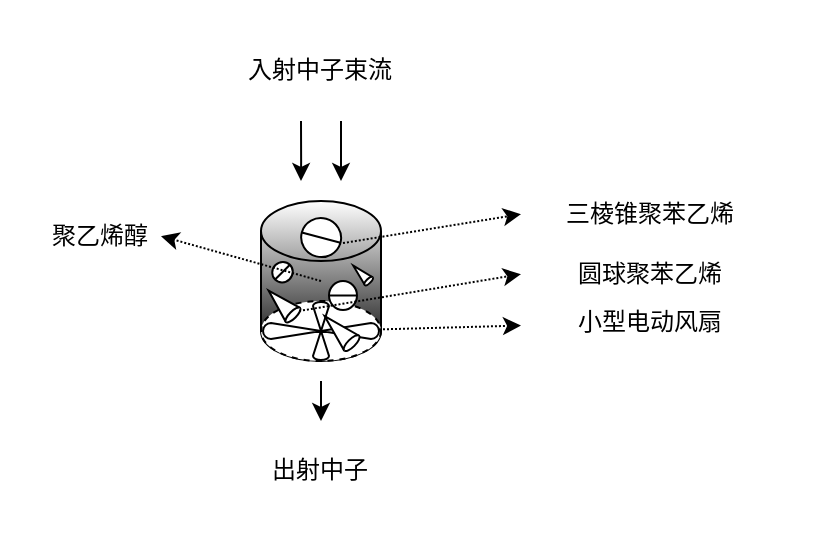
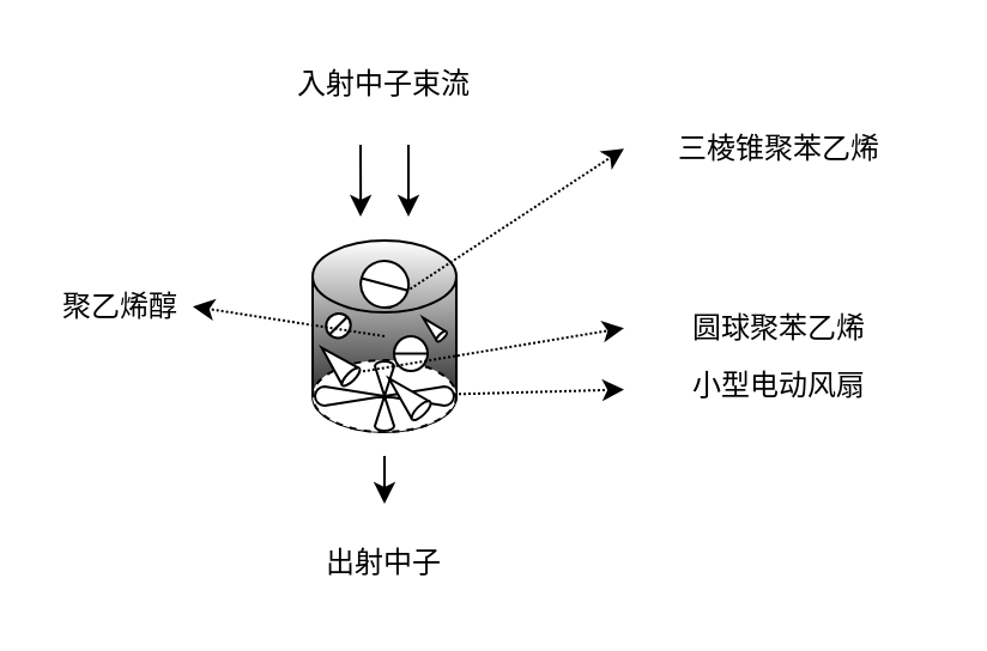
- <mxCell id="15" value="&lt;font style=&quot;font-size: 12px;&quot;&gt;三棱锥聚苯乙烯&lt;/font&gt;" style="text;strokeColor=none;align=center;fillColor=none;html=1;verticalAlign=middle;whiteSpace=wrap;rounded=0;" vertex="1" parent="1"><mxGeometry x="260" y="91.57" width="130" height="30" as="geometry" /></mxCell>
+ <mxCell id="15" value="&lt;font style=&quot;font-size: 12px;&quot;&gt;三棱锥聚苯乙烯&lt;/font&gt;" style="text;strokeColor=none;align=center;fillColor=none;html=1;verticalAlign=middle;whiteSpace=wrap;rounded=0;" vertex="1" parent="1"><mxGeometry x="260" y="46.57" width="130" height="30" as="geometry" /></mxCell>
- <mxCell id="23" value="聚乙烯醇" style="text;strokeColor=none;align=center;fillColor=none;html=1;verticalAlign=middle;whiteSpace=wrap;rounded=0;" vertex="1" parent="1"><mxGeometry x="20" y="102.57" width="60" height="30" as="geometry" /></mxCell>
+ <mxCell id="23" value="聚乙烯醇" style="text;strokeColor=none;align=center;fillColor=none;html=1;verticalAlign=middle;whiteSpace=wrap;rounded=0;" vertex="1" parent="1"><mxGeometry x="20" y="112.57" width="60" height="30" as="geometry" /></mxCell>
